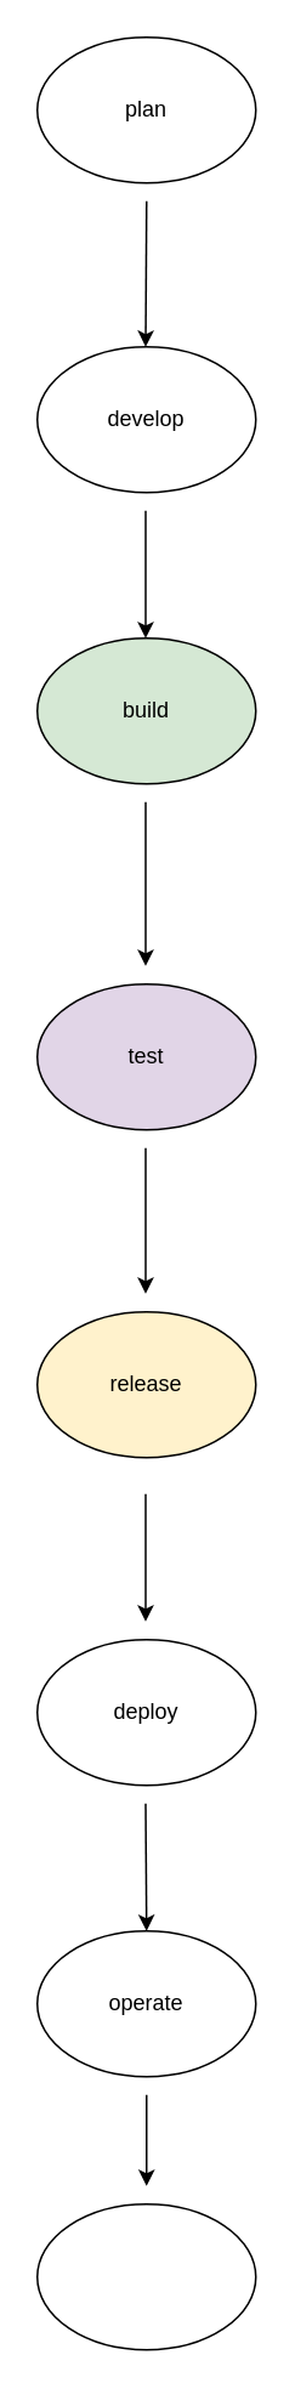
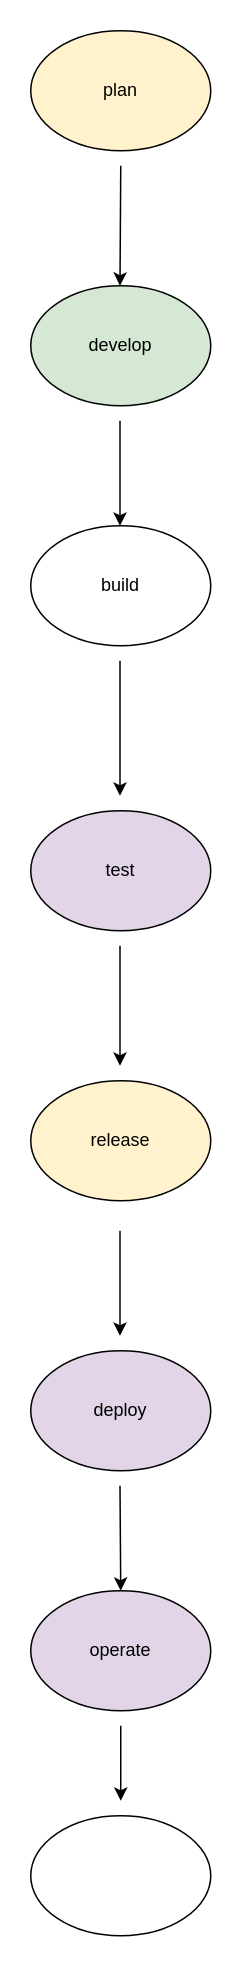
- <mxCell id="2" value="plan" style="ellipse;whiteSpace=wrap;html=1;" vertex="1" parent="1"><mxGeometry x="20" y="20" width="120" height="80" as="geometry" /></mxCell>
+ <mxCell id="2" value="plan" style="ellipse;whiteSpace=wrap;html=1;fillColor=#fff2cc;" vertex="1" parent="1"><mxGeometry x="20" y="20" width="120" height="80" as="geometry" /></mxCell>
- <mxCell id="4" value="develop" style="ellipse;whiteSpace=wrap;html=1;" vertex="1" parent="1"><mxGeometry x="20" y="190" width="120" height="80" as="geometry" /></mxCell>
+ <mxCell id="4" value="develop" style="ellipse;whiteSpace=wrap;html=1;fillColor=#d5e8d4;" vertex="1" parent="1"><mxGeometry x="20" y="190" width="120" height="80" as="geometry" /></mxCell>
- <mxCell id="6" value="build" style="ellipse;whiteSpace=wrap;html=1;fillColor=#d5e8d4;" vertex="1" parent="1"><mxGeometry x="20" y="350" width="120" height="80" as="geometry" /></mxCell>
+ <mxCell id="6" value="build" style="ellipse;whiteSpace=wrap;html=1;" vertex="1" parent="1"><mxGeometry x="20" y="350" width="120" height="80" as="geometry" /></mxCell>
- <mxCell id="12" value="deploy" style="ellipse;whiteSpace=wrap;html=1;" vertex="1" parent="1"><mxGeometry x="20" y="900" width="120" height="80" as="geometry" /></mxCell>
+ <mxCell id="12" value="deploy" style="ellipse;whiteSpace=wrap;html=1;fillColor=#e1d5e7;" vertex="1" parent="1"><mxGeometry x="20" y="900" width="120" height="80" as="geometry" /></mxCell>
- <mxCell id="14" value="operate" style="ellipse;whiteSpace=wrap;html=1;" vertex="1" parent="1"><mxGeometry x="20" y="1060" width="120" height="80" as="geometry" /></mxCell>
+ <mxCell id="14" value="operate" style="ellipse;whiteSpace=wrap;html=1;fillColor=#e1d5e7;" vertex="1" parent="1"><mxGeometry x="20" y="1060" width="120" height="80" as="geometry" /></mxCell>
